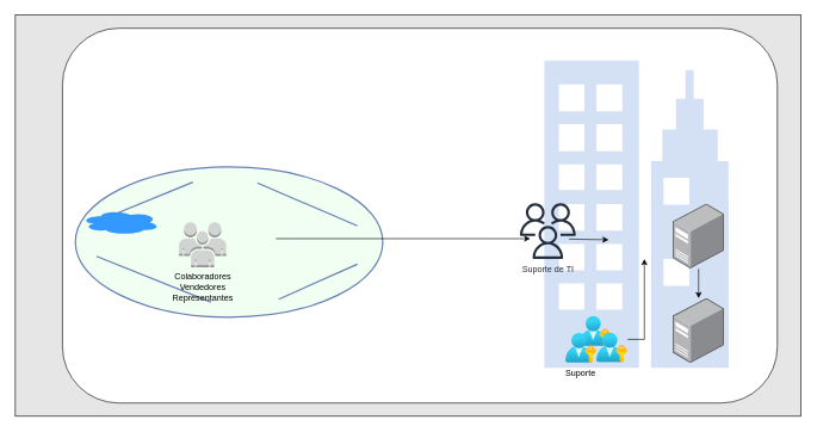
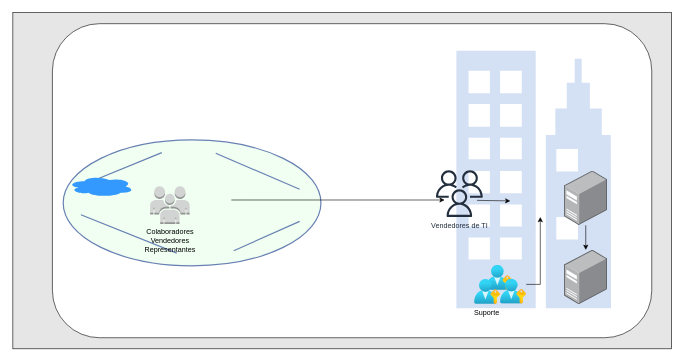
- <mxCell id="31" value="Suporte de TI" style="sketch=0;outlineConnect=0;fontColor=#232F3E;gradientColor=none;fillColor=#232F3D;strokeColor=none;dashed=0;verticalLabelPosition=bottom;verticalAlign=top;align=center;html=1;fontSize=12;fontStyle=0;aspect=fixed;pointerEvents=1;shape=mxgraph.aws4.users;" vertex="1" parent="1"><mxGeometry x="726" y="283.56" width="78" height="78" as="geometry" /></mxCell>
+ <mxCell id="31" value="Vendedores de TI" style="sketch=0;outlineConnect=0;fontColor=#232F3E;gradientColor=none;fillColor=#232F3D;strokeColor=none;dashed=0;verticalLabelPosition=bottom;verticalAlign=top;align=center;html=1;fontSize=12;fontStyle=0;aspect=fixed;pointerEvents=1;shape=mxgraph.aws4.users;" vertex="1" parent="1"><mxGeometry x="726" y="283.56" width="78" height="78" as="geometry" /></mxCell>
